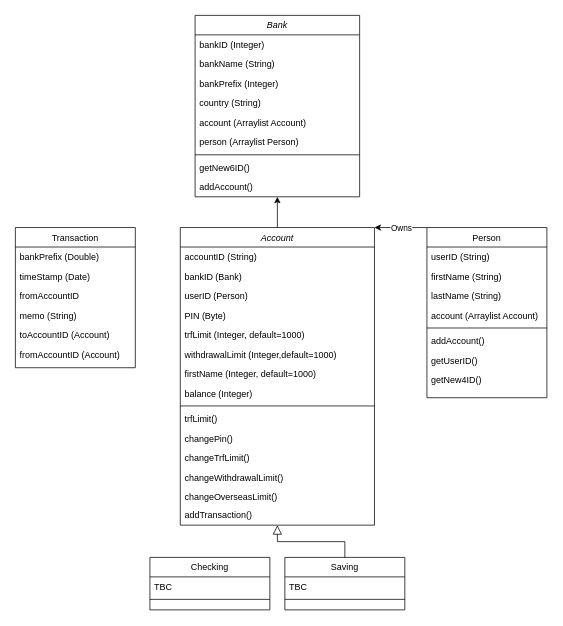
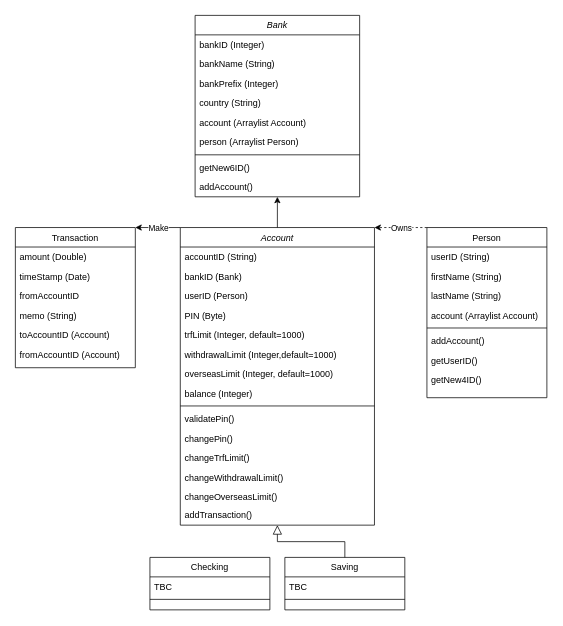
+ <mxCell id="54" value="Own" style="endArrow=classic;html=1;rounded=0;exitX=0;exitY=0;exitDx=0;exitDy=0;entryX=1;entryY=0;entryDx=0;entryDy=0;" parent="1" source="2" target="47" edge="1"><mxGeometry relative="1" as="geometry"><mxPoint x="239" y="240" as="sourcePoint" /><mxPoint x="190" y="303" as="targetPoint" /></mxGeometry></mxCell>
+ <mxCell id="55" value="Make" style="edgeLabel;resizable=0;html=1;align=center;verticalAlign=middle;" parent="54" connectable="0" vertex="1"><mxGeometry relative="1" as="geometry" /></mxCell>
- <mxCell id="45" value="Own" style="endArrow=classic;html=1;rounded=0;entryX=1;entryY=0;entryDx=0;entryDy=0;exitX=0;exitY=0;exitDx=0;exitDy=0;" parent="1" source="22" target="2" edge="1"><mxGeometry relative="1" as="geometry"><mxPoint x="569" y="353" as="sourcePoint" /><mxPoint x="769" y="223" as="targetPoint" /></mxGeometry></mxCell>
+ <mxCell id="45" value="Own" style="endArrow=classic;html=1;rounded=0;entryX=1;entryY=0;entryDx=0;entryDy=0;exitX=0;exitY=0;exitDx=0;exitDy=0;dashed=1;" parent="1" source="22" target="2" edge="1"><mxGeometry relative="1" as="geometry"><mxPoint x="569" y="353" as="sourcePoint" /><mxPoint x="769" y="223" as="targetPoint" /></mxGeometry></mxCell>
- <mxCell id="48" value="bankPrefix (Double)" style="text;align=left;verticalAlign=top;spacingLeft=4;spacingRight=4;overflow=hidden;rotatable=0;points=[[0,0.5],[1,0.5]];portConstraint=eastwest;rounded=0;shadow=0;html=0;" parent="47" vertex="1"><mxGeometry y="26" width="160" height="26" as="geometry" /></mxCell>
+ <mxCell id="48" value="amount (Double)" style="text;align=left;verticalAlign=top;spacingLeft=4;spacingRight=4;overflow=hidden;rotatable=0;points=[[0,0.5],[1,0.5]];portConstraint=eastwest;rounded=0;shadow=0;html=0;" parent="47" vertex="1"><mxGeometry y="26" width="160" height="26" as="geometry" /></mxCell>
- <mxCell id="9" value="firstName (Integer, default=1000)" style="text;align=left;verticalAlign=top;spacingLeft=4;spacingRight=4;overflow=hidden;rotatable=0;points=[[0,0.5],[1,0.5]];portConstraint=eastwest;" parent="2" vertex="1"><mxGeometry y="182" width="259" height="26" as="geometry" /></mxCell>
+ <mxCell id="9" value="overseasLimit (Integer, default=1000)" style="text;align=left;verticalAlign=top;spacingLeft=4;spacingRight=4;overflow=hidden;rotatable=0;points=[[0,0.5],[1,0.5]];portConstraint=eastwest;" parent="2" vertex="1"><mxGeometry y="182" width="259" height="26" as="geometry" /></mxCell>
- <mxCell id="12" value="trfLimit()" style="text;align=left;verticalAlign=top;spacingLeft=4;spacingRight=4;overflow=hidden;rotatable=0;points=[[0,0.5],[1,0.5]];portConstraint=eastwest;rounded=0;shadow=0;html=0;" vertex="1" parent="2"><mxGeometry y="242" width="259" height="26" as="geometry" /></mxCell>
+ <mxCell id="12" value="validatePin()" style="text;align=left;verticalAlign=top;spacingLeft=4;spacingRight=4;overflow=hidden;rotatable=0;points=[[0,0.5],[1,0.5]];portConstraint=eastwest;rounded=0;shadow=0;html=0;" vertex="1" parent="2"><mxGeometry y="242" width="259" height="26" as="geometry" /></mxCell>
